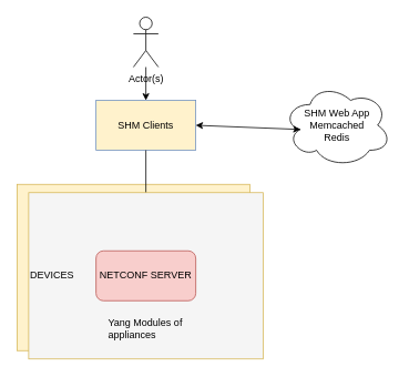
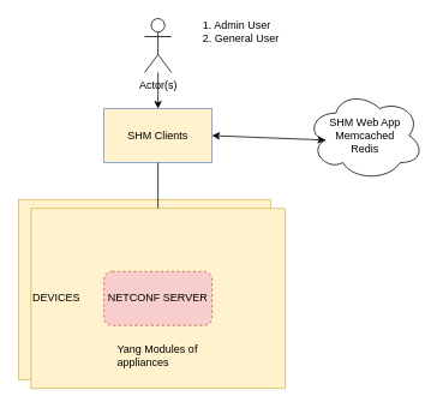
+ <mxCell id="10" value="1. Admin User&lt;br&gt;2. General User" style="text;html=1;strokeColor=none;fillColor=none;align=left;verticalAlign=middle;whiteSpace=wrap;rounded=0;" parent="1" vertex="1"><mxGeometry x="223" y="20" width="97" height="30" as="geometry" /></mxCell>
- <mxCell id="7" value="DEVICES" style="rounded=0;whiteSpace=wrap;html=1;align=left;fillColor=#f5f5f5;strokeColor=#d6b656;" parent="1" vertex="1"><mxGeometry x="34" y="231" width="282" height="200" as="geometry" /></mxCell>
+ <mxCell id="7" value="DEVICES" style="rounded=0;whiteSpace=wrap;html=1;align=left;fillColor=#fff2cc;strokeColor=#d6b656;" parent="1" vertex="1"><mxGeometry x="34" y="231" width="282" height="200" as="geometry" /></mxCell>
- <mxCell id="8" value="NETCONF SERVER" style="rounded=1;whiteSpace=wrap;html=1;fillColor=#f8cecc;strokeColor=#b85450;" parent="1" vertex="1"><mxGeometry x="115" y="301" width="120" height="60" as="geometry" /></mxCell>
+ <mxCell id="8" value="NETCONF SERVER" style="rounded=1;whiteSpace=wrap;html=1;fillColor=#f8cecc;strokeColor=#b85450;dashed=1;" parent="1" vertex="1"><mxGeometry x="115" y="301" width="120" height="60" as="geometry" /></mxCell>
